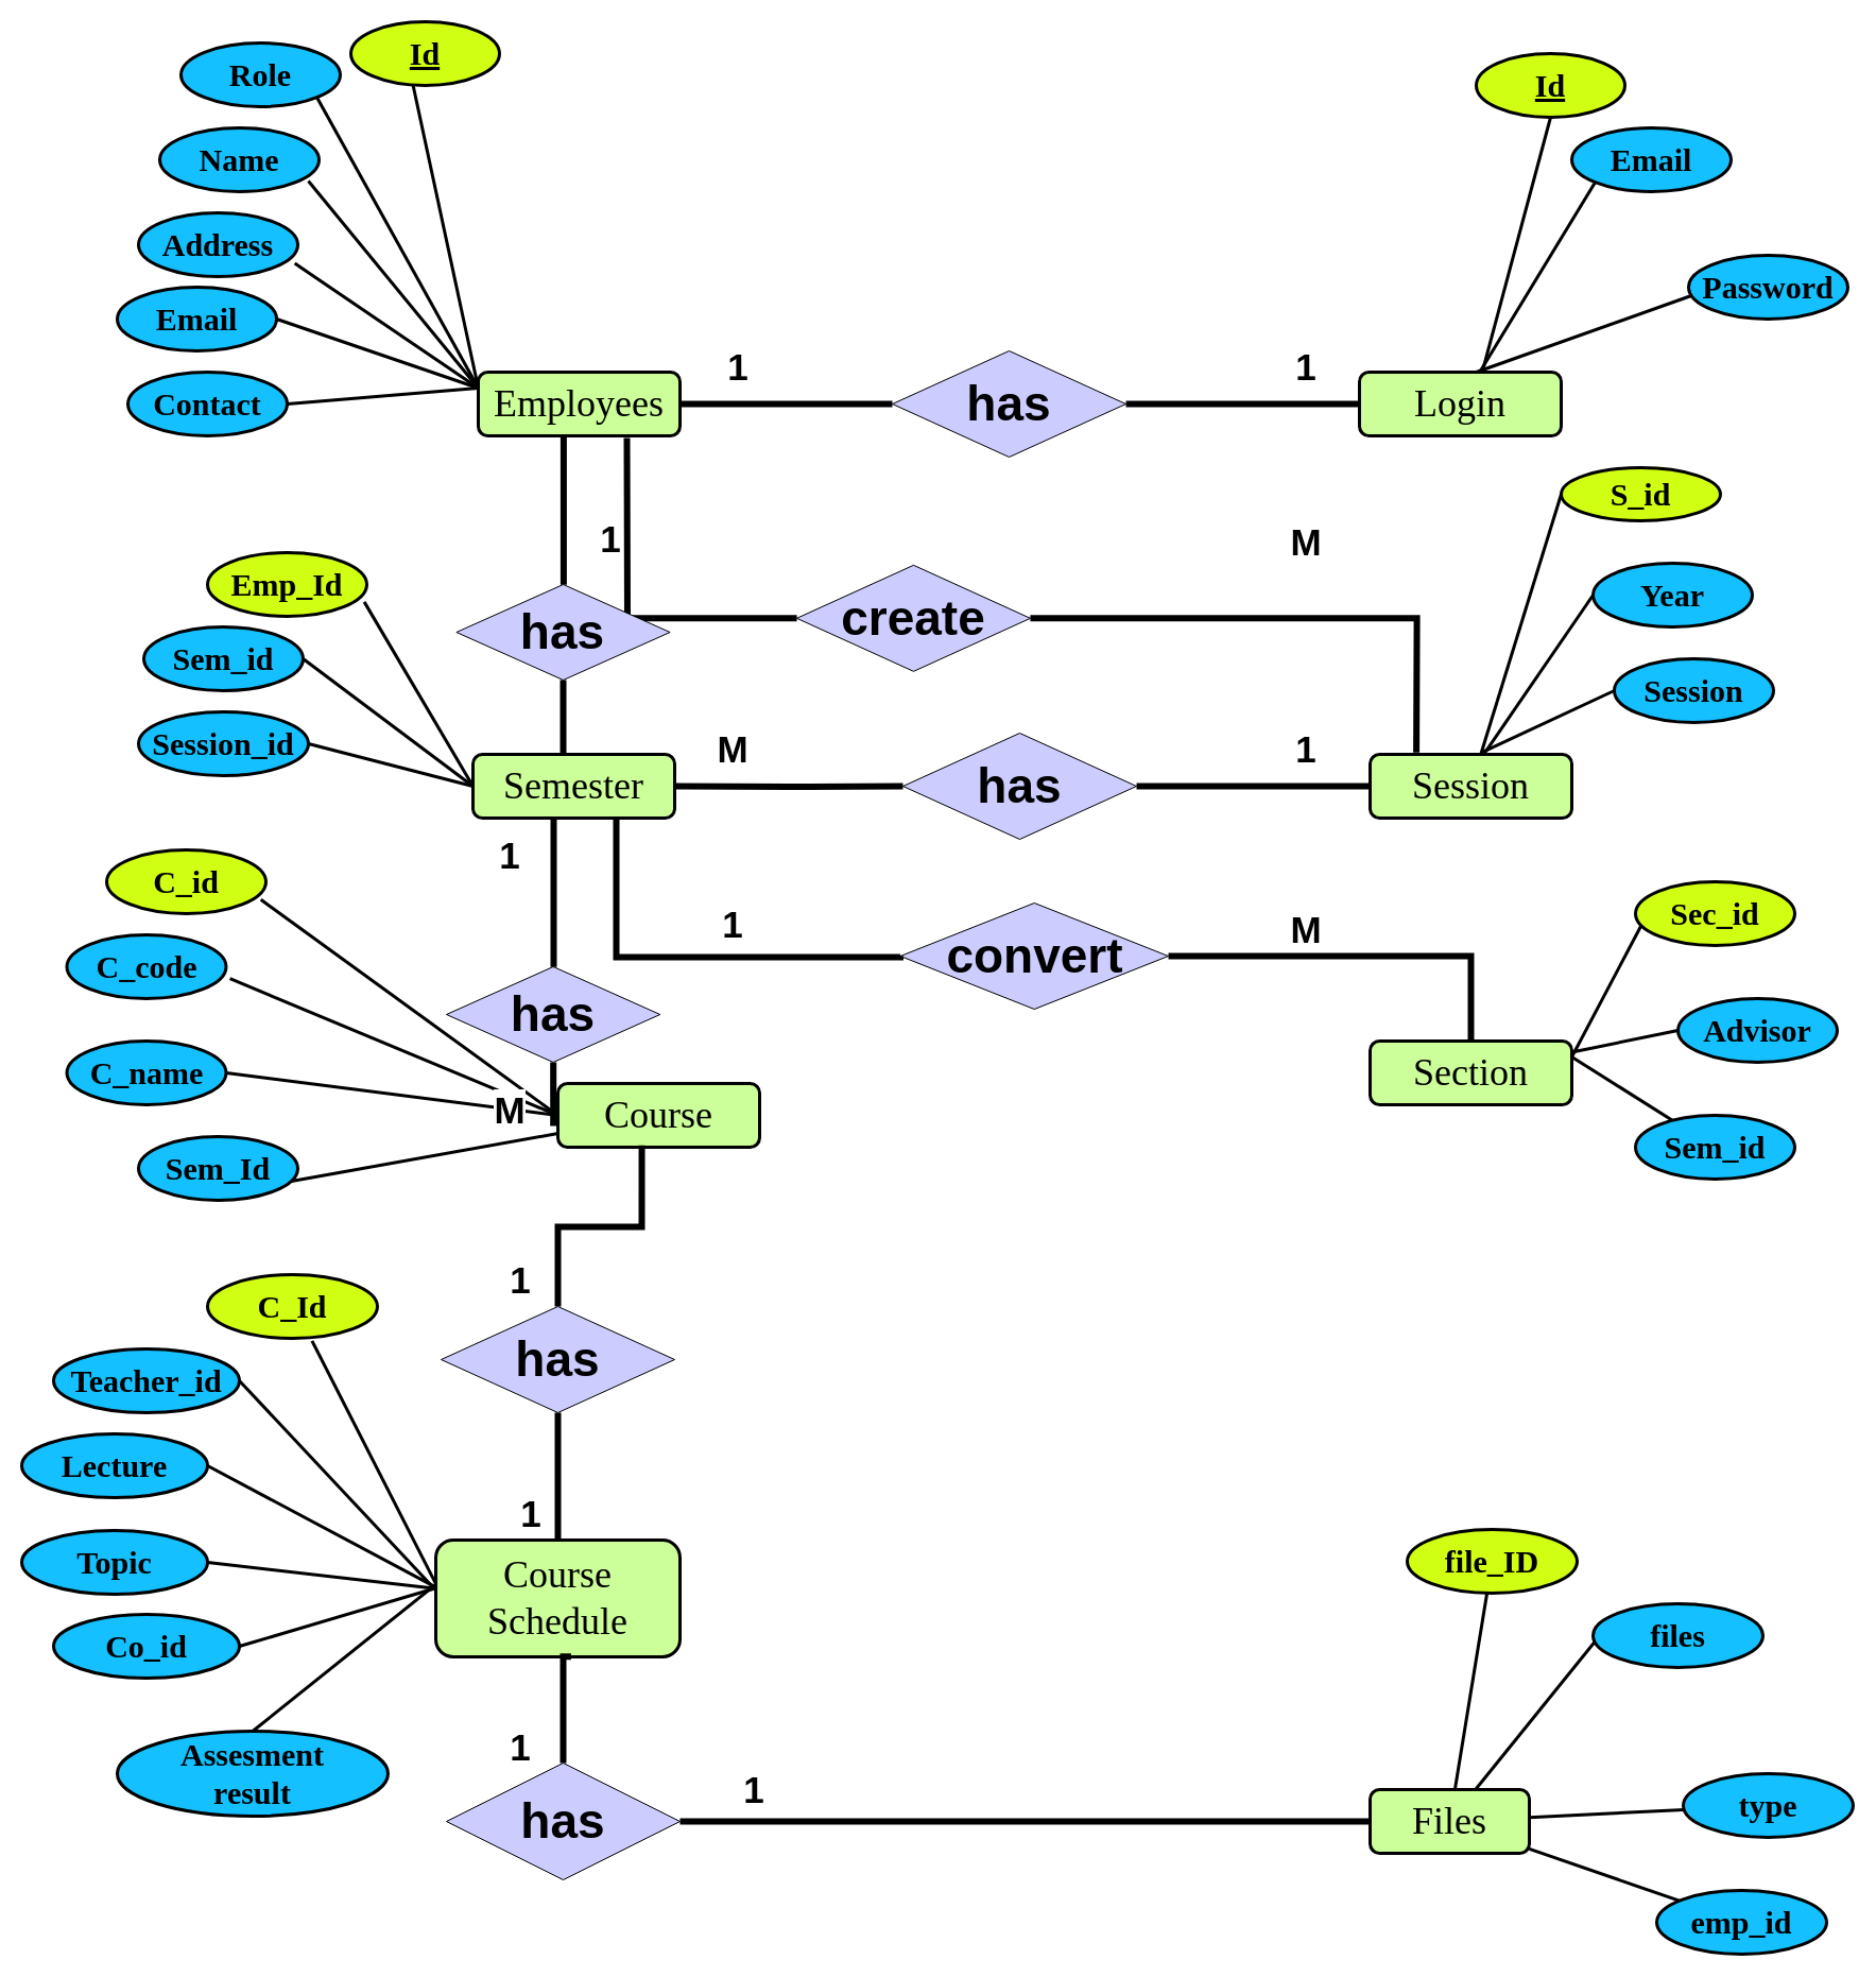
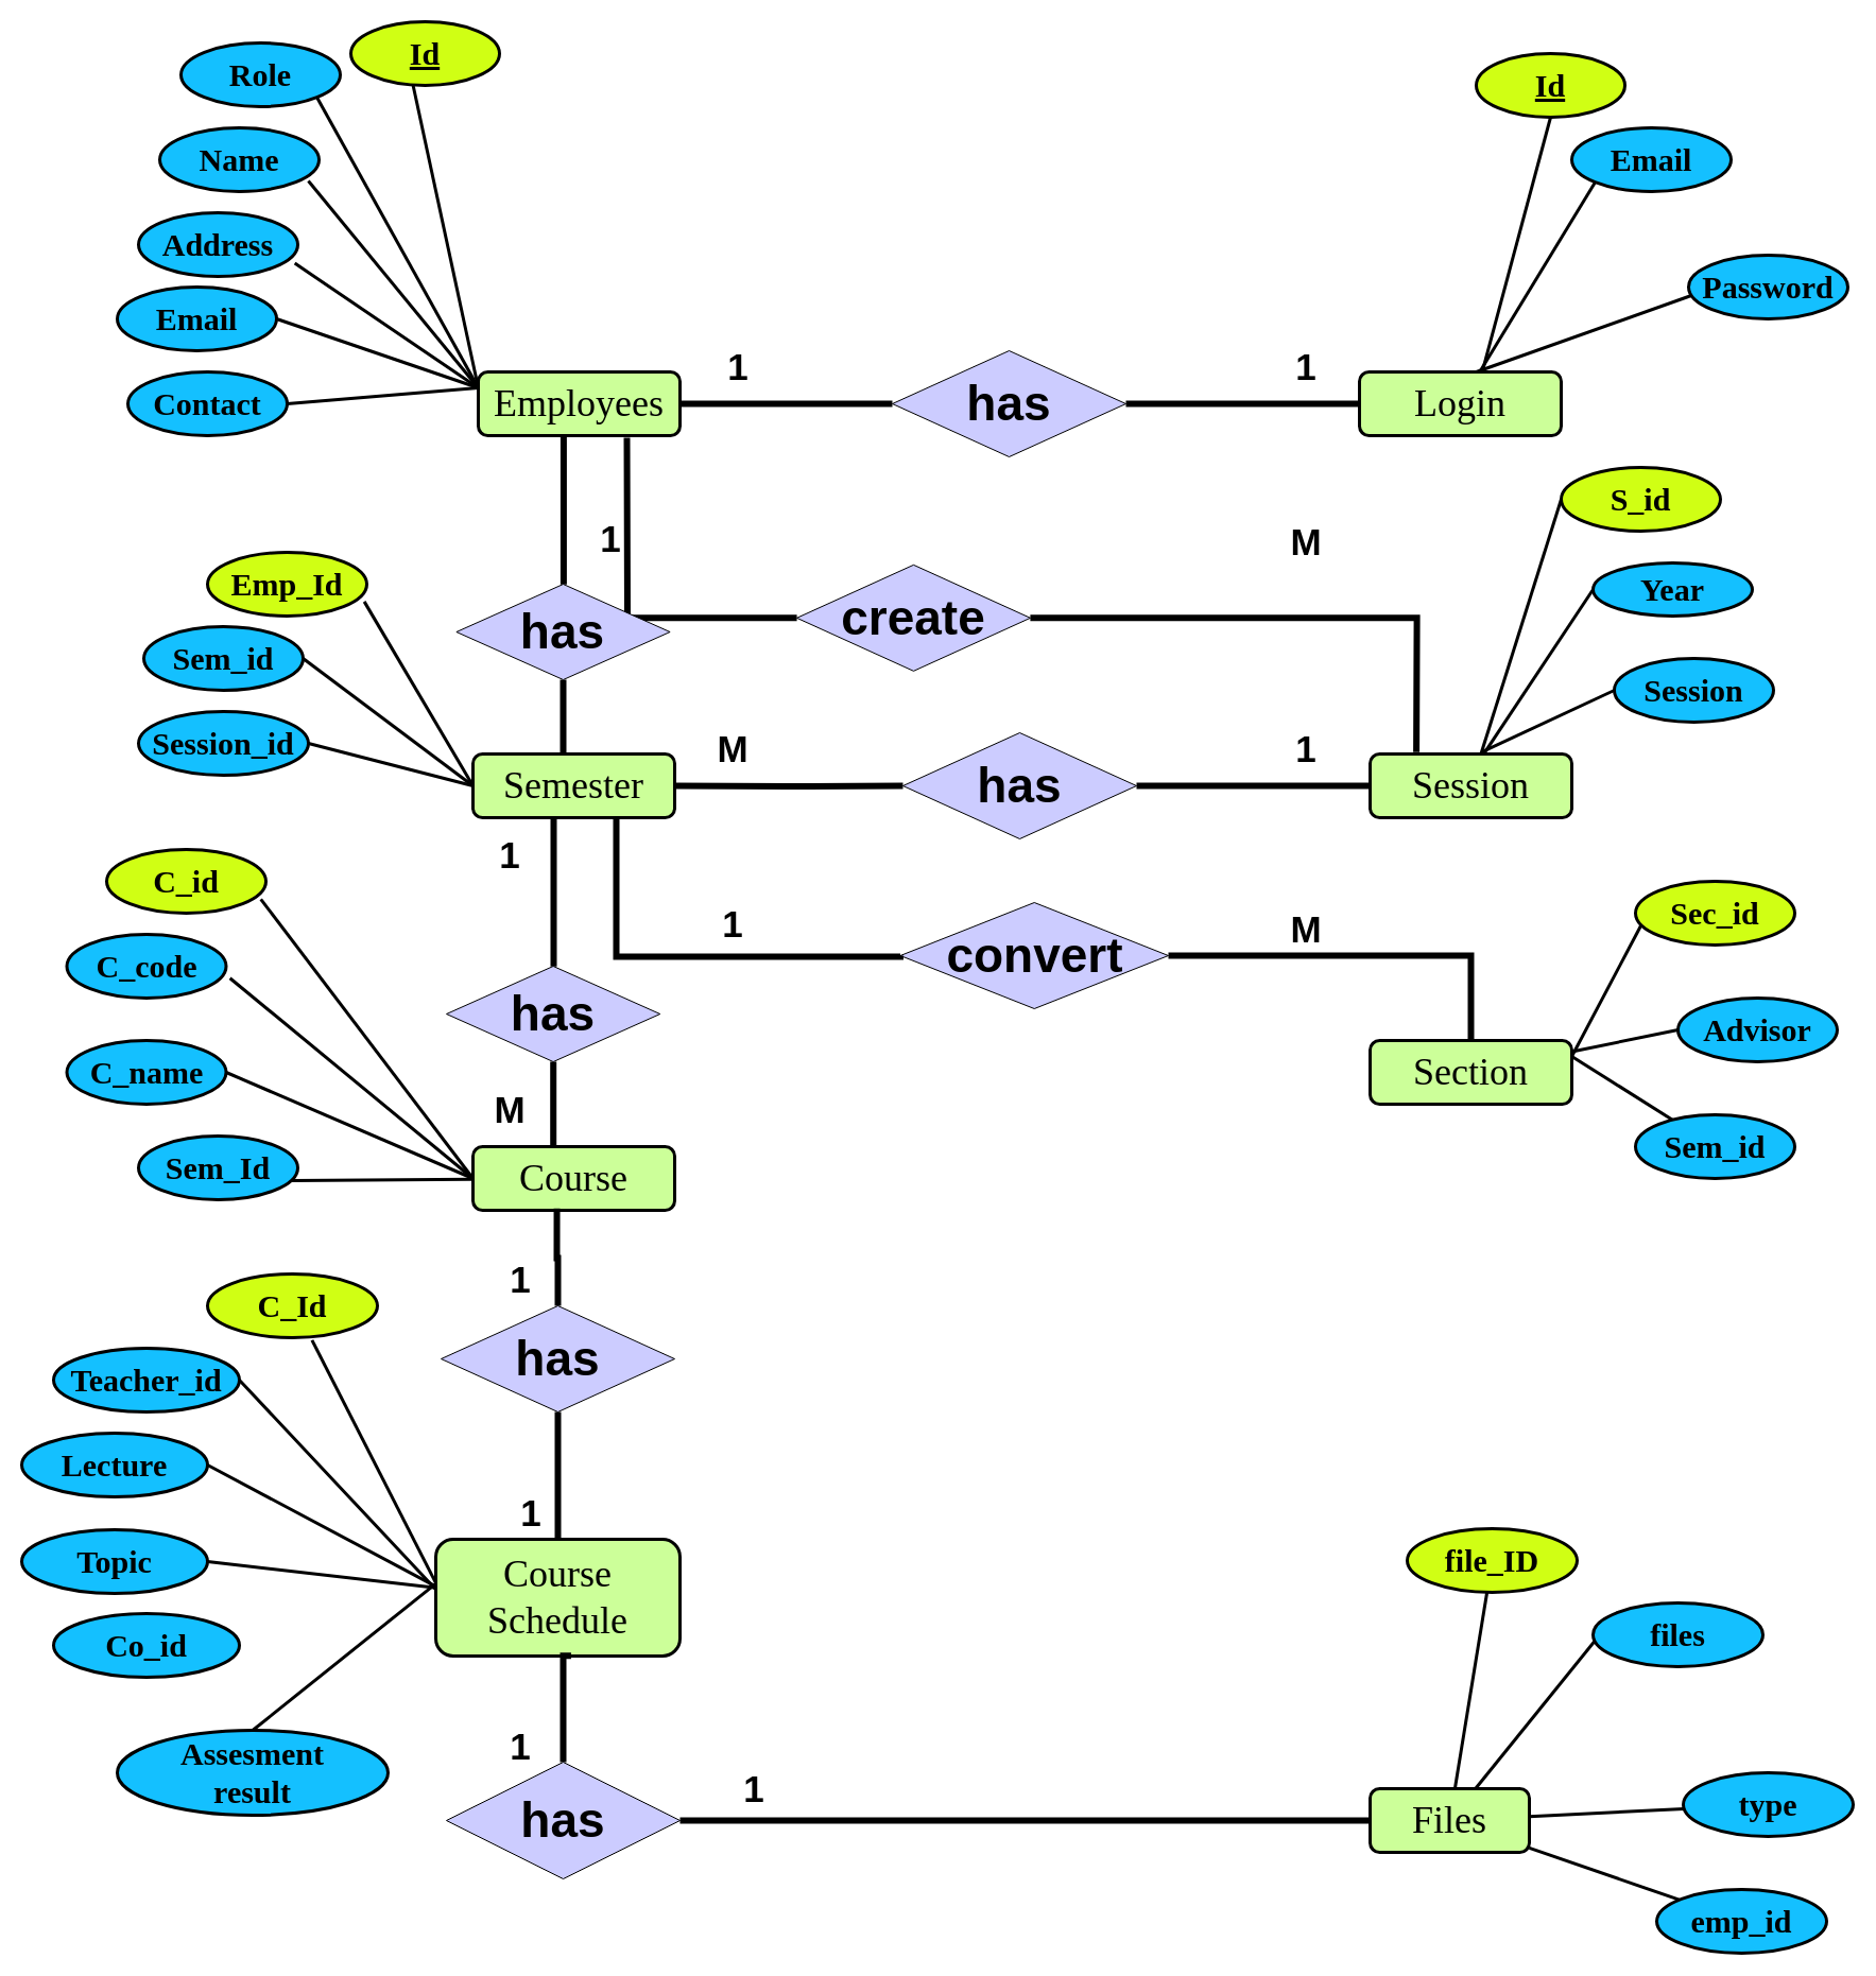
- <mxCell id="42" value="&lt;font style=&quot;font-size: 30px;&quot; face=&quot;Times New Roman&quot;&gt;&lt;b&gt;S_id&lt;/b&gt;&lt;/font&gt;" style="ellipse;whiteSpace=wrap;html=1;fillColor=#D0FF14;strokeWidth=3;" parent="1" vertex="1"><mxGeometry x="1470" y="440" width="150" height="50" as="geometry" /></mxCell>
+ <mxCell id="42" value="&lt;font style=&quot;font-size: 30px;&quot; face=&quot;Times New Roman&quot;&gt;&lt;b&gt;S_id&lt;/b&gt;&lt;/font&gt;" style="ellipse;whiteSpace=wrap;html=1;fillColor=#D0FF14;strokeWidth=3;" parent="1" vertex="1"><mxGeometry x="1470" y="440" width="150" height="60" as="geometry" /></mxCell>
- <mxCell id="36" value="&lt;font style=&quot;font-size: 30px;&quot; face=&quot;Times New Roman&quot;&gt;&lt;b&gt;Year&lt;/b&gt;&lt;/font&gt;" style="ellipse;whiteSpace=wrap;html=1;fillColor=#14C0FF;strokeWidth=3;" parent="1" vertex="1"><mxGeometry x="1500" y="530" width="150" height="60" as="geometry" /></mxCell>
+ <mxCell id="36" value="&lt;font style=&quot;font-size: 30px;&quot; face=&quot;Times New Roman&quot;&gt;&lt;b&gt;Year&lt;/b&gt;&lt;/font&gt;" style="ellipse;whiteSpace=wrap;html=1;fillColor=#14C0FF;strokeWidth=3;" parent="1" vertex="1"><mxGeometry x="1500" y="530" width="150" height="50" as="geometry" /></mxCell>
- <mxCell id="26" value="&lt;font style=&quot;font-size: 36px;&quot; face=&quot;Times New Roman&quot;&gt;Course&lt;/font&gt;" style="rounded=1;whiteSpace=wrap;html=1;strokeWidth=3;strokeColor=#000000;fillColor=#CCFF99;" parent="1" vertex="1"><mxGeometry x="525" y="1020" width="190" height="60" as="geometry" /></mxCell>
+ <mxCell id="26" value="&lt;font style=&quot;font-size: 36px;&quot; face=&quot;Times New Roman&quot;&gt;Course&lt;/font&gt;" style="rounded=1;whiteSpace=wrap;html=1;strokeWidth=3;strokeColor=#000000;fillColor=#CCFF99;" parent="1" vertex="1"><mxGeometry x="445" y="1080" width="190" height="60" as="geometry" /></mxCell>
- <mxCell id="56" style="rounded=0;orthogonalLoop=1;jettySize=auto;html=1;entryX=1;entryY=0.5;entryDx=0;entryDy=0;endArrow=none;endFill=0;fontSize=12;fillColor=#14C0FF;strokeWidth=3;exitX=0.007;exitY=0.407;exitDx=0;exitDy=0;exitPerimeter=0;" parent="1" source="58" target="63" edge="1"><mxGeometry relative="1" as="geometry" /></mxCell>
